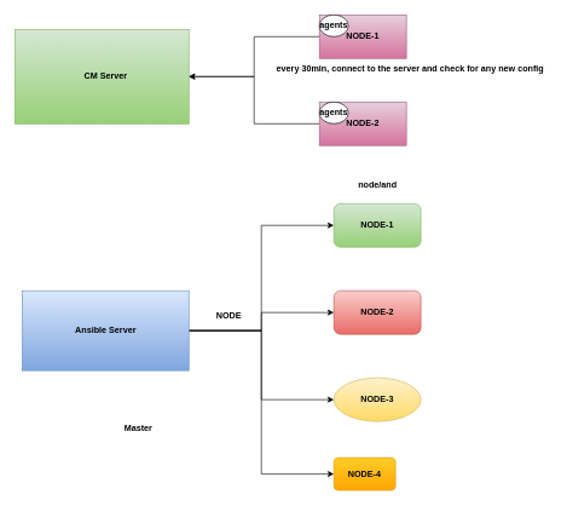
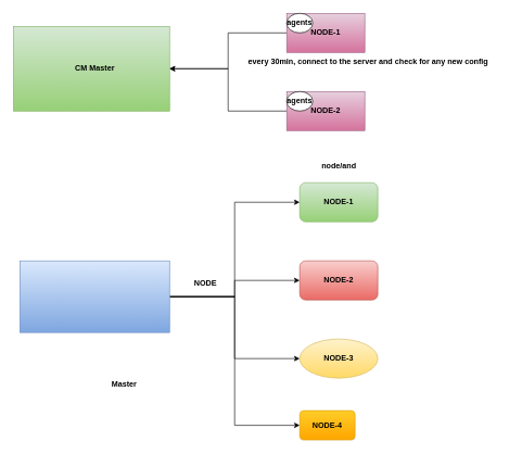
- <mxCell id="16" value="&lt;b&gt;CM Server&lt;/b&gt;" style="text;html=1;align=center;verticalAlign=middle;resizable=0;points=[];autosize=1;strokeColor=none;fillColor=none;" vertex="1" parent="1"><mxGeometry x="105" y="90" width="80" height="30" as="geometry" /></mxCell>
+ <mxCell id="16" value="&lt;b&gt;CM Master&lt;/b&gt;" style="text;html=1;align=center;verticalAlign=middle;resizable=0;points=[];autosize=1;strokeColor=none;fillColor=none;" vertex="1" parent="1"><mxGeometry x="105" y="90" width="80" height="30" as="geometry" /></mxCell>
- <mxCell id="7" value="&lt;b&gt;Ansible Server&lt;/b&gt;" style="text;html=1;align=center;verticalAlign=middle;resizable=0;points=[];autosize=1;strokeColor=none;fillColor=none;" vertex="1" parent="1"><mxGeometry x="90" y="440" width="110" height="30" as="geometry" /></mxCell>
